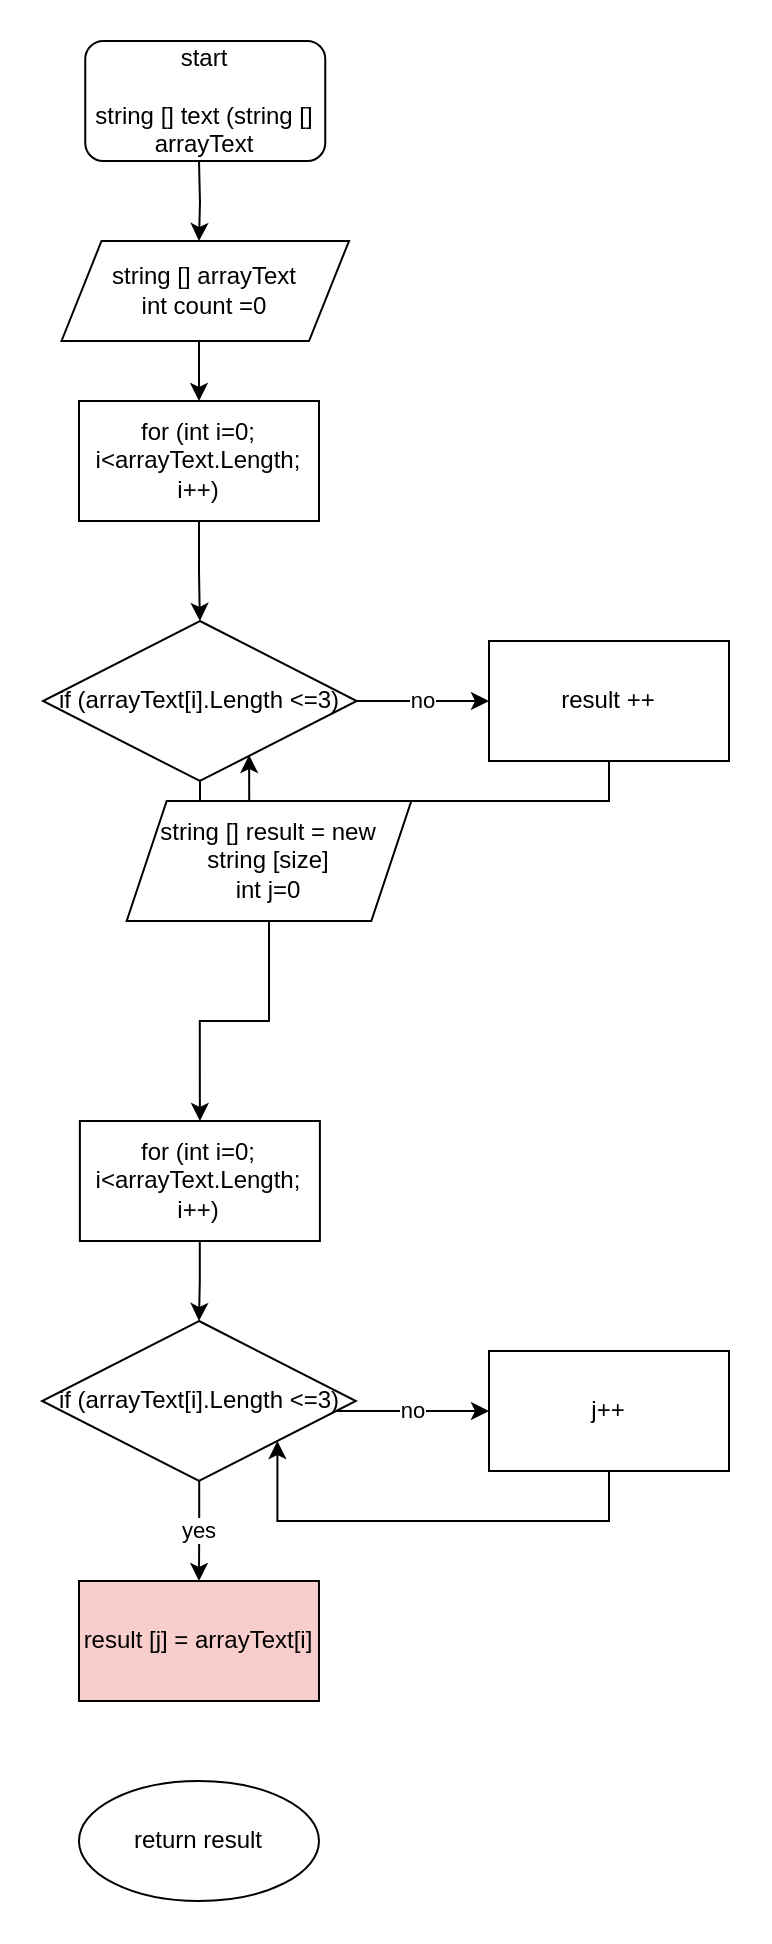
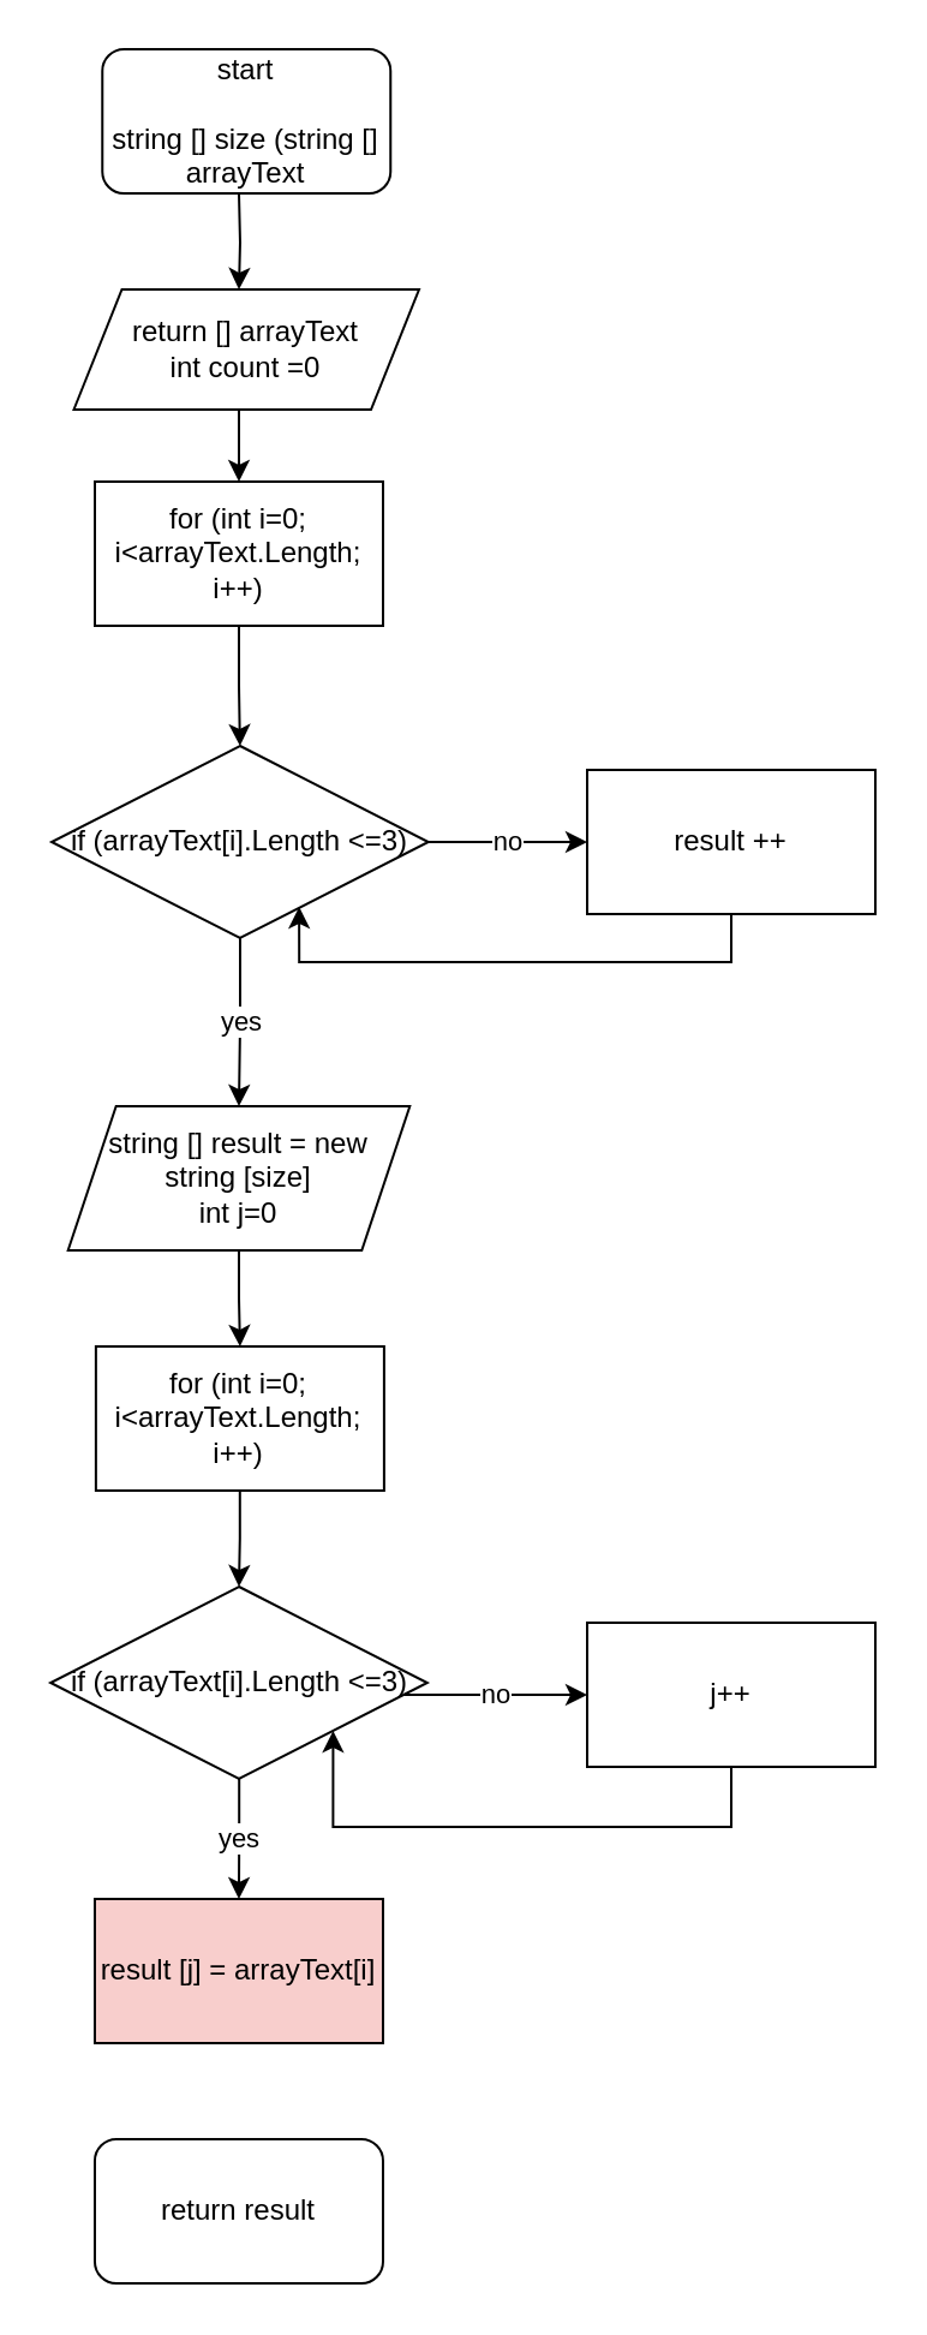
- <mxCell id="20" value="start&lt;br style=&quot;border-color: var(--border-color);&quot;&gt;&lt;br style=&quot;border-color: var(--border-color);&quot;&gt;string [] text (string [] arrayText" style="rounded=1;whiteSpace=wrap;html=1;" vertex="1" parent="1"><mxGeometry x="42.13" y="20" width="120" height="60" as="geometry" /></mxCell>
+ <mxCell id="20" value="start&lt;br style=&quot;border-color: var(--border-color);&quot;&gt;&lt;br style=&quot;border-color: var(--border-color);&quot;&gt;string [] size (string [] arrayText" style="rounded=1;whiteSpace=wrap;html=1;" vertex="1" parent="1"><mxGeometry x="42.13" y="20" width="120" height="60" as="geometry" /></mxCell>
- <mxCell id="6" value="string [] arrayText&lt;br&gt;int count =0" style="shape=parallelogram;perimeter=parallelogramPerimeter;whiteSpace=wrap;html=1;fixedSize=1;" vertex="1" parent="1"><mxGeometry x="30.25" y="120" width="143.75" height="50" as="geometry" /></mxCell>
+ <mxCell id="6" value="return [] arrayText&lt;br&gt;int count =0" style="shape=parallelogram;perimeter=parallelogramPerimeter;whiteSpace=wrap;html=1;fixedSize=1;" vertex="1" parent="1"><mxGeometry x="30.25" y="120" width="143.75" height="50" as="geometry" /></mxCell>
- <mxCell id="13" value="string [] result = new string [size]&lt;br&gt;int j=0" style="shape=parallelogram;perimeter=parallelogramPerimeter;whiteSpace=wrap;html=1;fixedSize=1;" vertex="1" parent="1"><mxGeometry x="62.84" y="400" width="142.31" height="60" as="geometry" /></mxCell>
+ <mxCell id="13" value="string [] result = new string [size]&lt;br&gt;int j=0" style="shape=parallelogram;perimeter=parallelogramPerimeter;whiteSpace=wrap;html=1;fixedSize=1;" vertex="1" parent="1"><mxGeometry x="27.84" y="460" width="142.31" height="60" as="geometry" /></mxCell>
- <mxCell id="21" value="return result" style="ellipse;whiteSpace=wrap;html=1;" vertex="1" parent="1"><mxGeometry x="38.99" y="890" width="120" height="60" as="geometry" /></mxCell>
+ <mxCell id="21" value="return result" style="rounded=1;whiteSpace=wrap;html=1;" vertex="1" parent="1"><mxGeometry x="38.99" y="890" width="120" height="60" as="geometry" /></mxCell>
